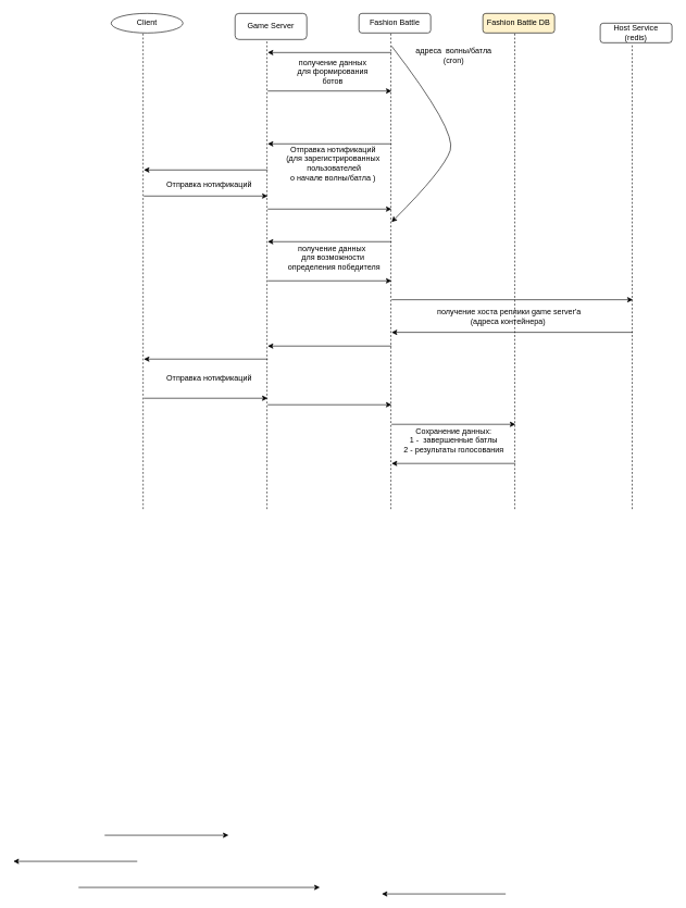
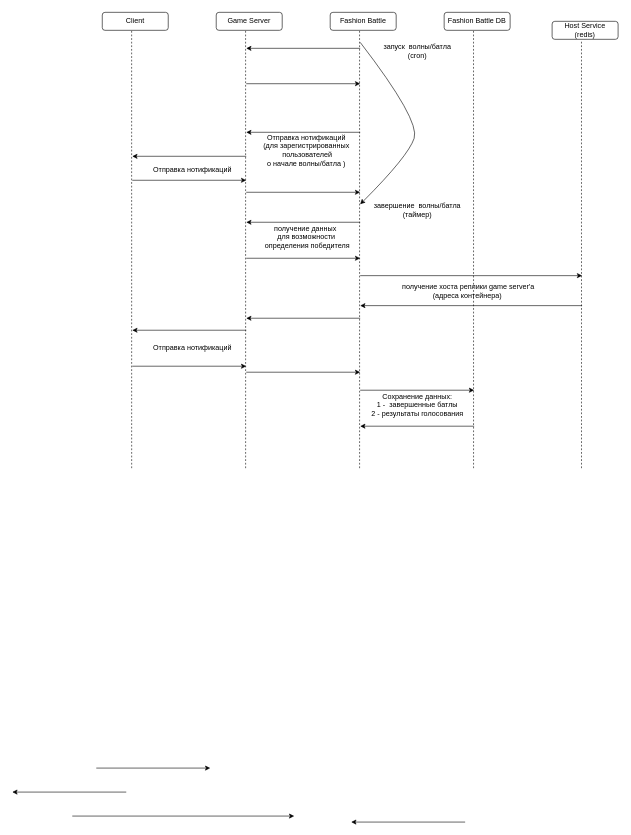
- <mxCell id="5" value="Client" style="ellipse;whiteSpace=wrap;html=1;" vertex="1" parent="1"><mxGeometry x="170" y="20" width="110" height="30" as="geometry" /></mxCell>
+ <mxCell id="5" value="Client" style="rounded=1;whiteSpace=wrap;html=1;" vertex="1" parent="1"><mxGeometry x="170" y="20" width="110" height="30" as="geometry" /></mxCell>
- <mxCell id="10" value="Fashion Battle DB" style="rounded=1;whiteSpace=wrap;html=1;fillColor=#fff2cc;" vertex="1" parent="1"><mxGeometry x="740" y="20" width="110" height="30" as="geometry" /></mxCell>
+ <mxCell id="10" value="Fashion Battle DB" style="rounded=1;whiteSpace=wrap;html=1;" vertex="1" parent="1"><mxGeometry x="740" y="20" width="110" height="30" as="geometry" /></mxCell>
- <mxCell id="2" value="Game Server" style="rounded=1;whiteSpace=wrap;html=1;" vertex="1" parent="1"><mxGeometry x="360" y="20" width="110" height="40" as="geometry" /></mxCell>
+ <mxCell id="2" value="Game Server" style="rounded=1;whiteSpace=wrap;html=1;" vertex="1" parent="1"><mxGeometry x="360" y="20" width="110" height="30" as="geometry" /></mxCell>
- <mxCell id="14" value="адреса &amp;nbsp;волны/батла&lt;br&gt;(cron)" style="text;html=1;align=center;verticalAlign=middle;resizable=0;points=[];autosize=1;strokeColor=none;fillColor=none;" vertex="1" parent="1"><mxGeometry x="630" y="70" width="130" height="30" as="geometry" /></mxCell>
+ <mxCell id="14" value="запуск &amp;nbsp;волны/батла&lt;br&gt;(cron)" style="text;html=1;align=center;verticalAlign=middle;resizable=0;points=[];autosize=1;strokeColor=none;fillColor=none;" vertex="1" parent="1"><mxGeometry x="630" y="70" width="130" height="30" as="geometry" /></mxCell>
- <mxCell id="13" value="получение данных для формирования ботов" style="whiteSpace=wrap;html=1;dashed=1;fillColor=none;gradientColor=none;strokeColor=none;" vertex="1" parent="1"><mxGeometry x="450" y="80" width="120" height="60" as="geometry" /></mxCell>
+ <mxCell id="37" value="завершение &amp;nbsp;волны/батла&lt;br&gt;(таймер)" style="text;html=1;align=center;verticalAlign=middle;resizable=0;points=[];autosize=1;strokeColor=none;fillColor=none;" vertex="1" parent="1"><mxGeometry x="615" y="335" width="160" height="30" as="geometry" /></mxCell>
